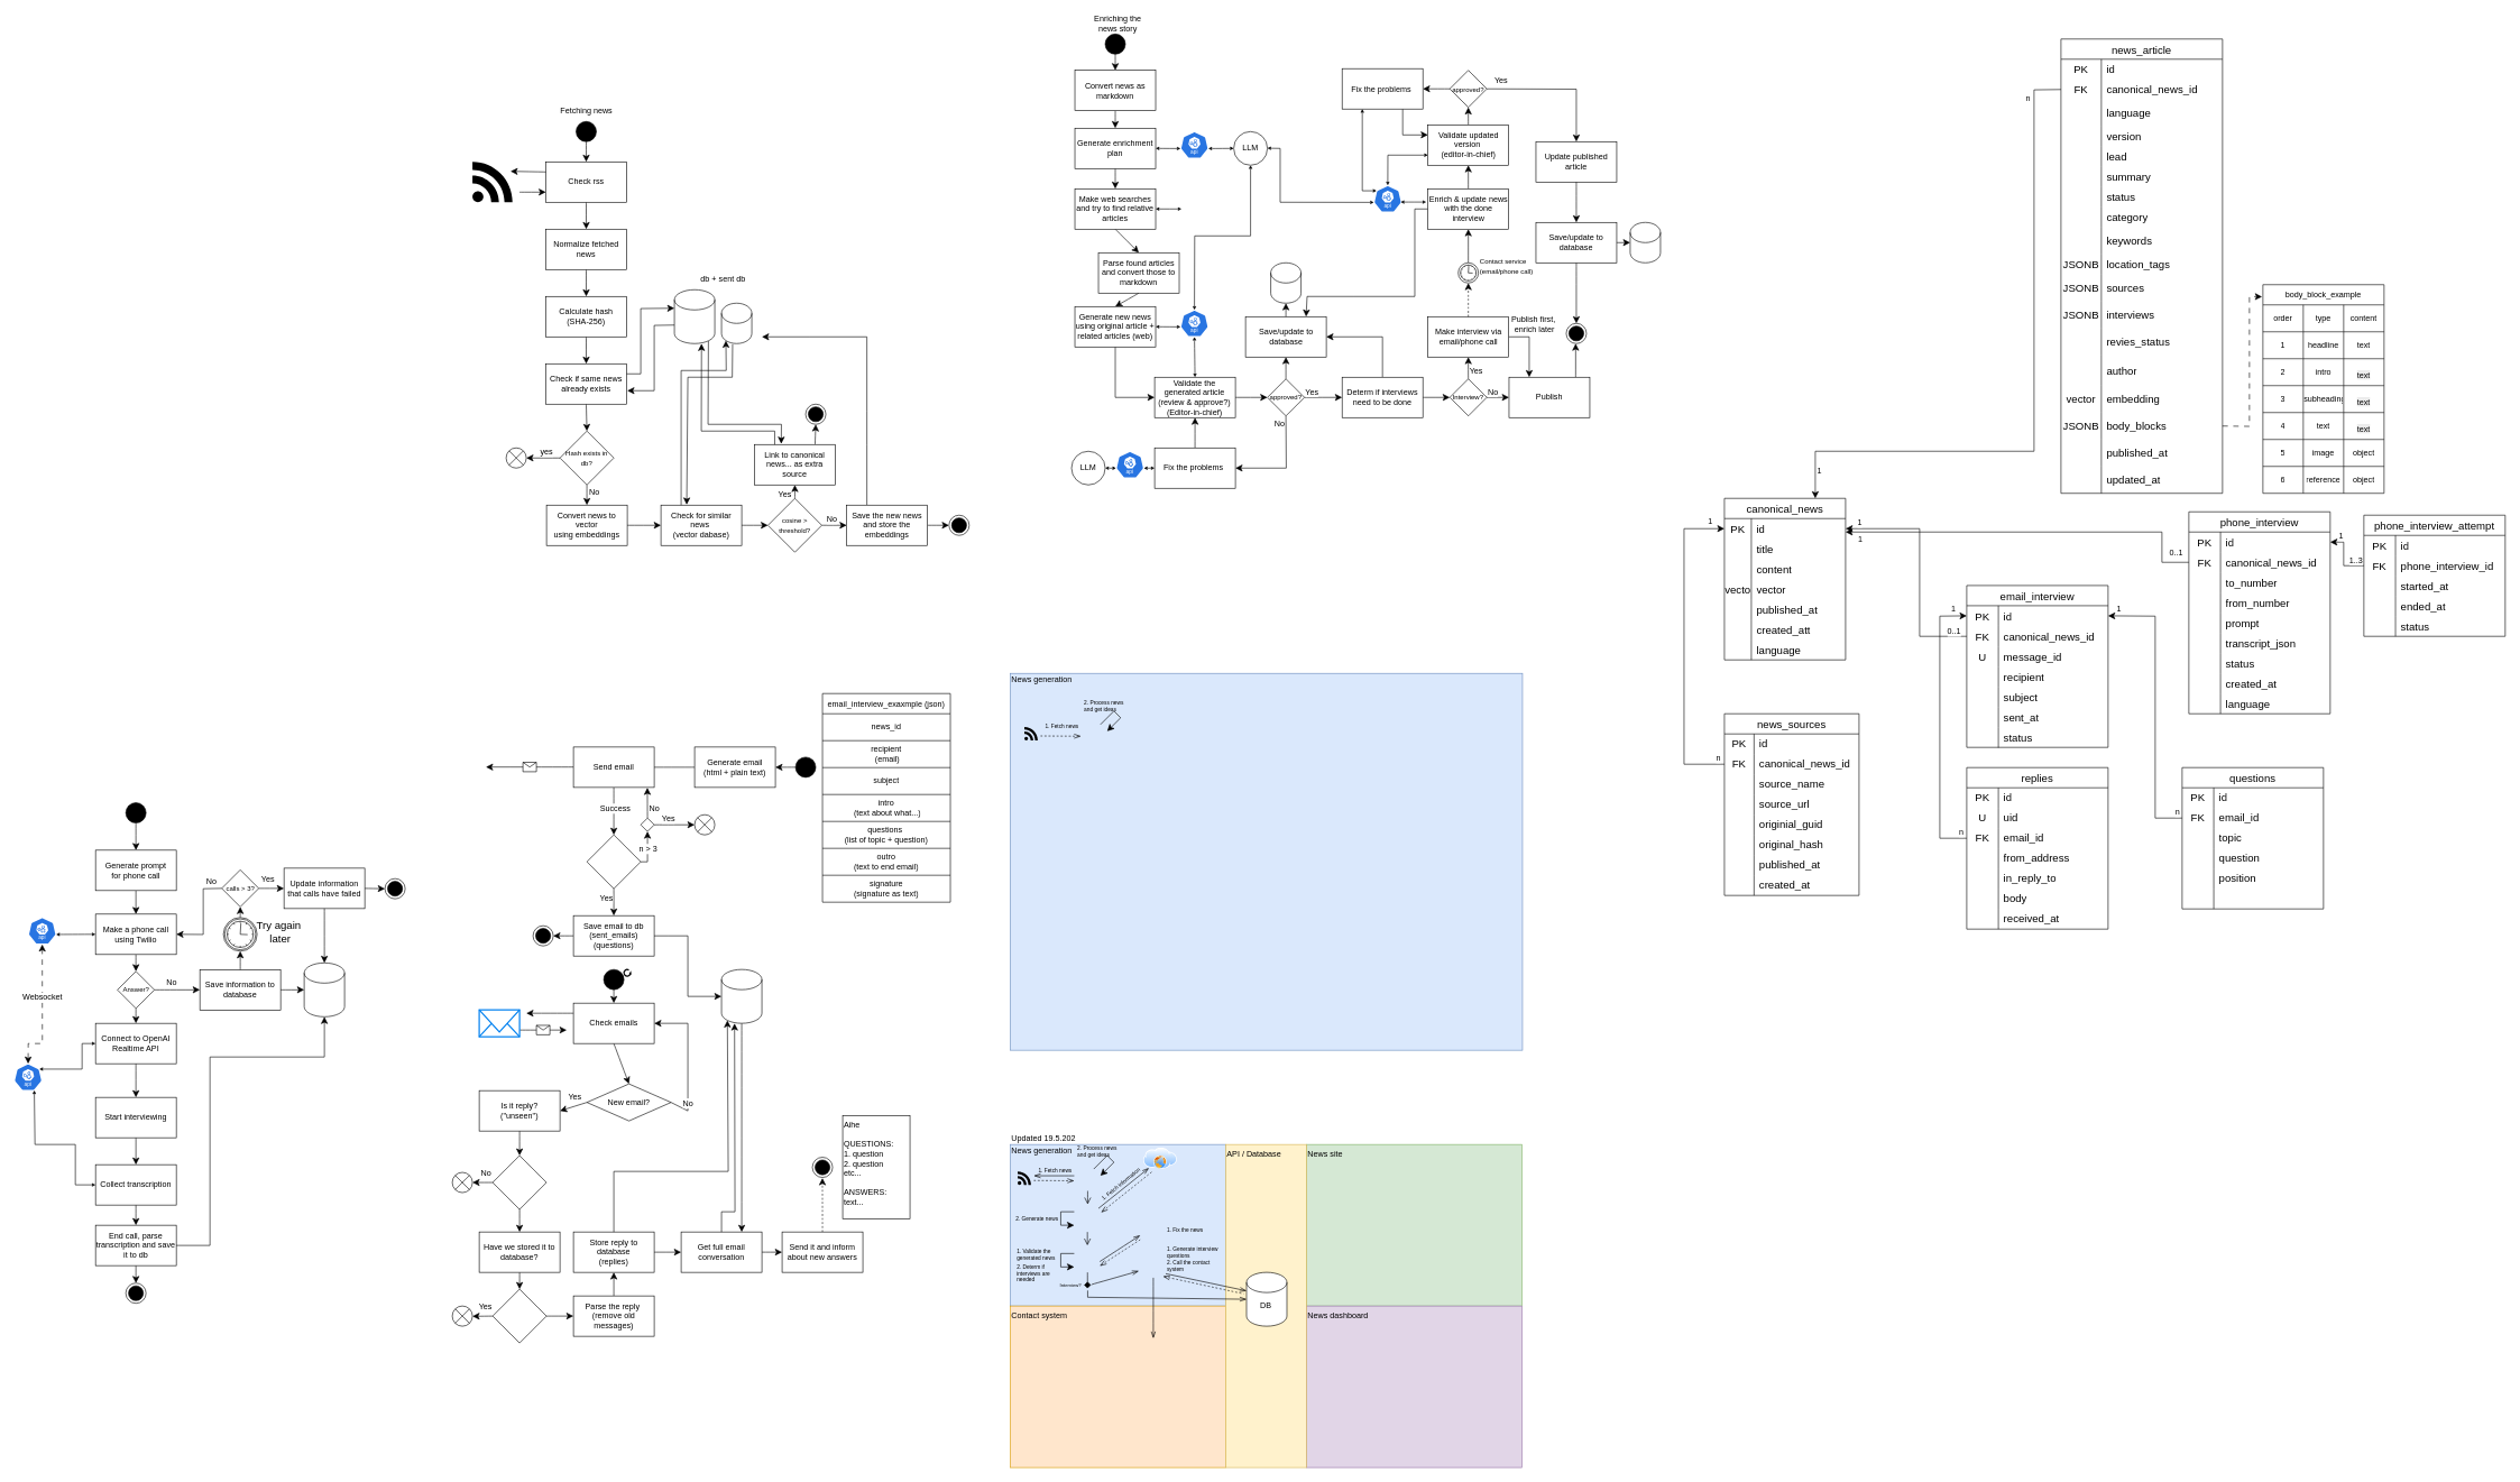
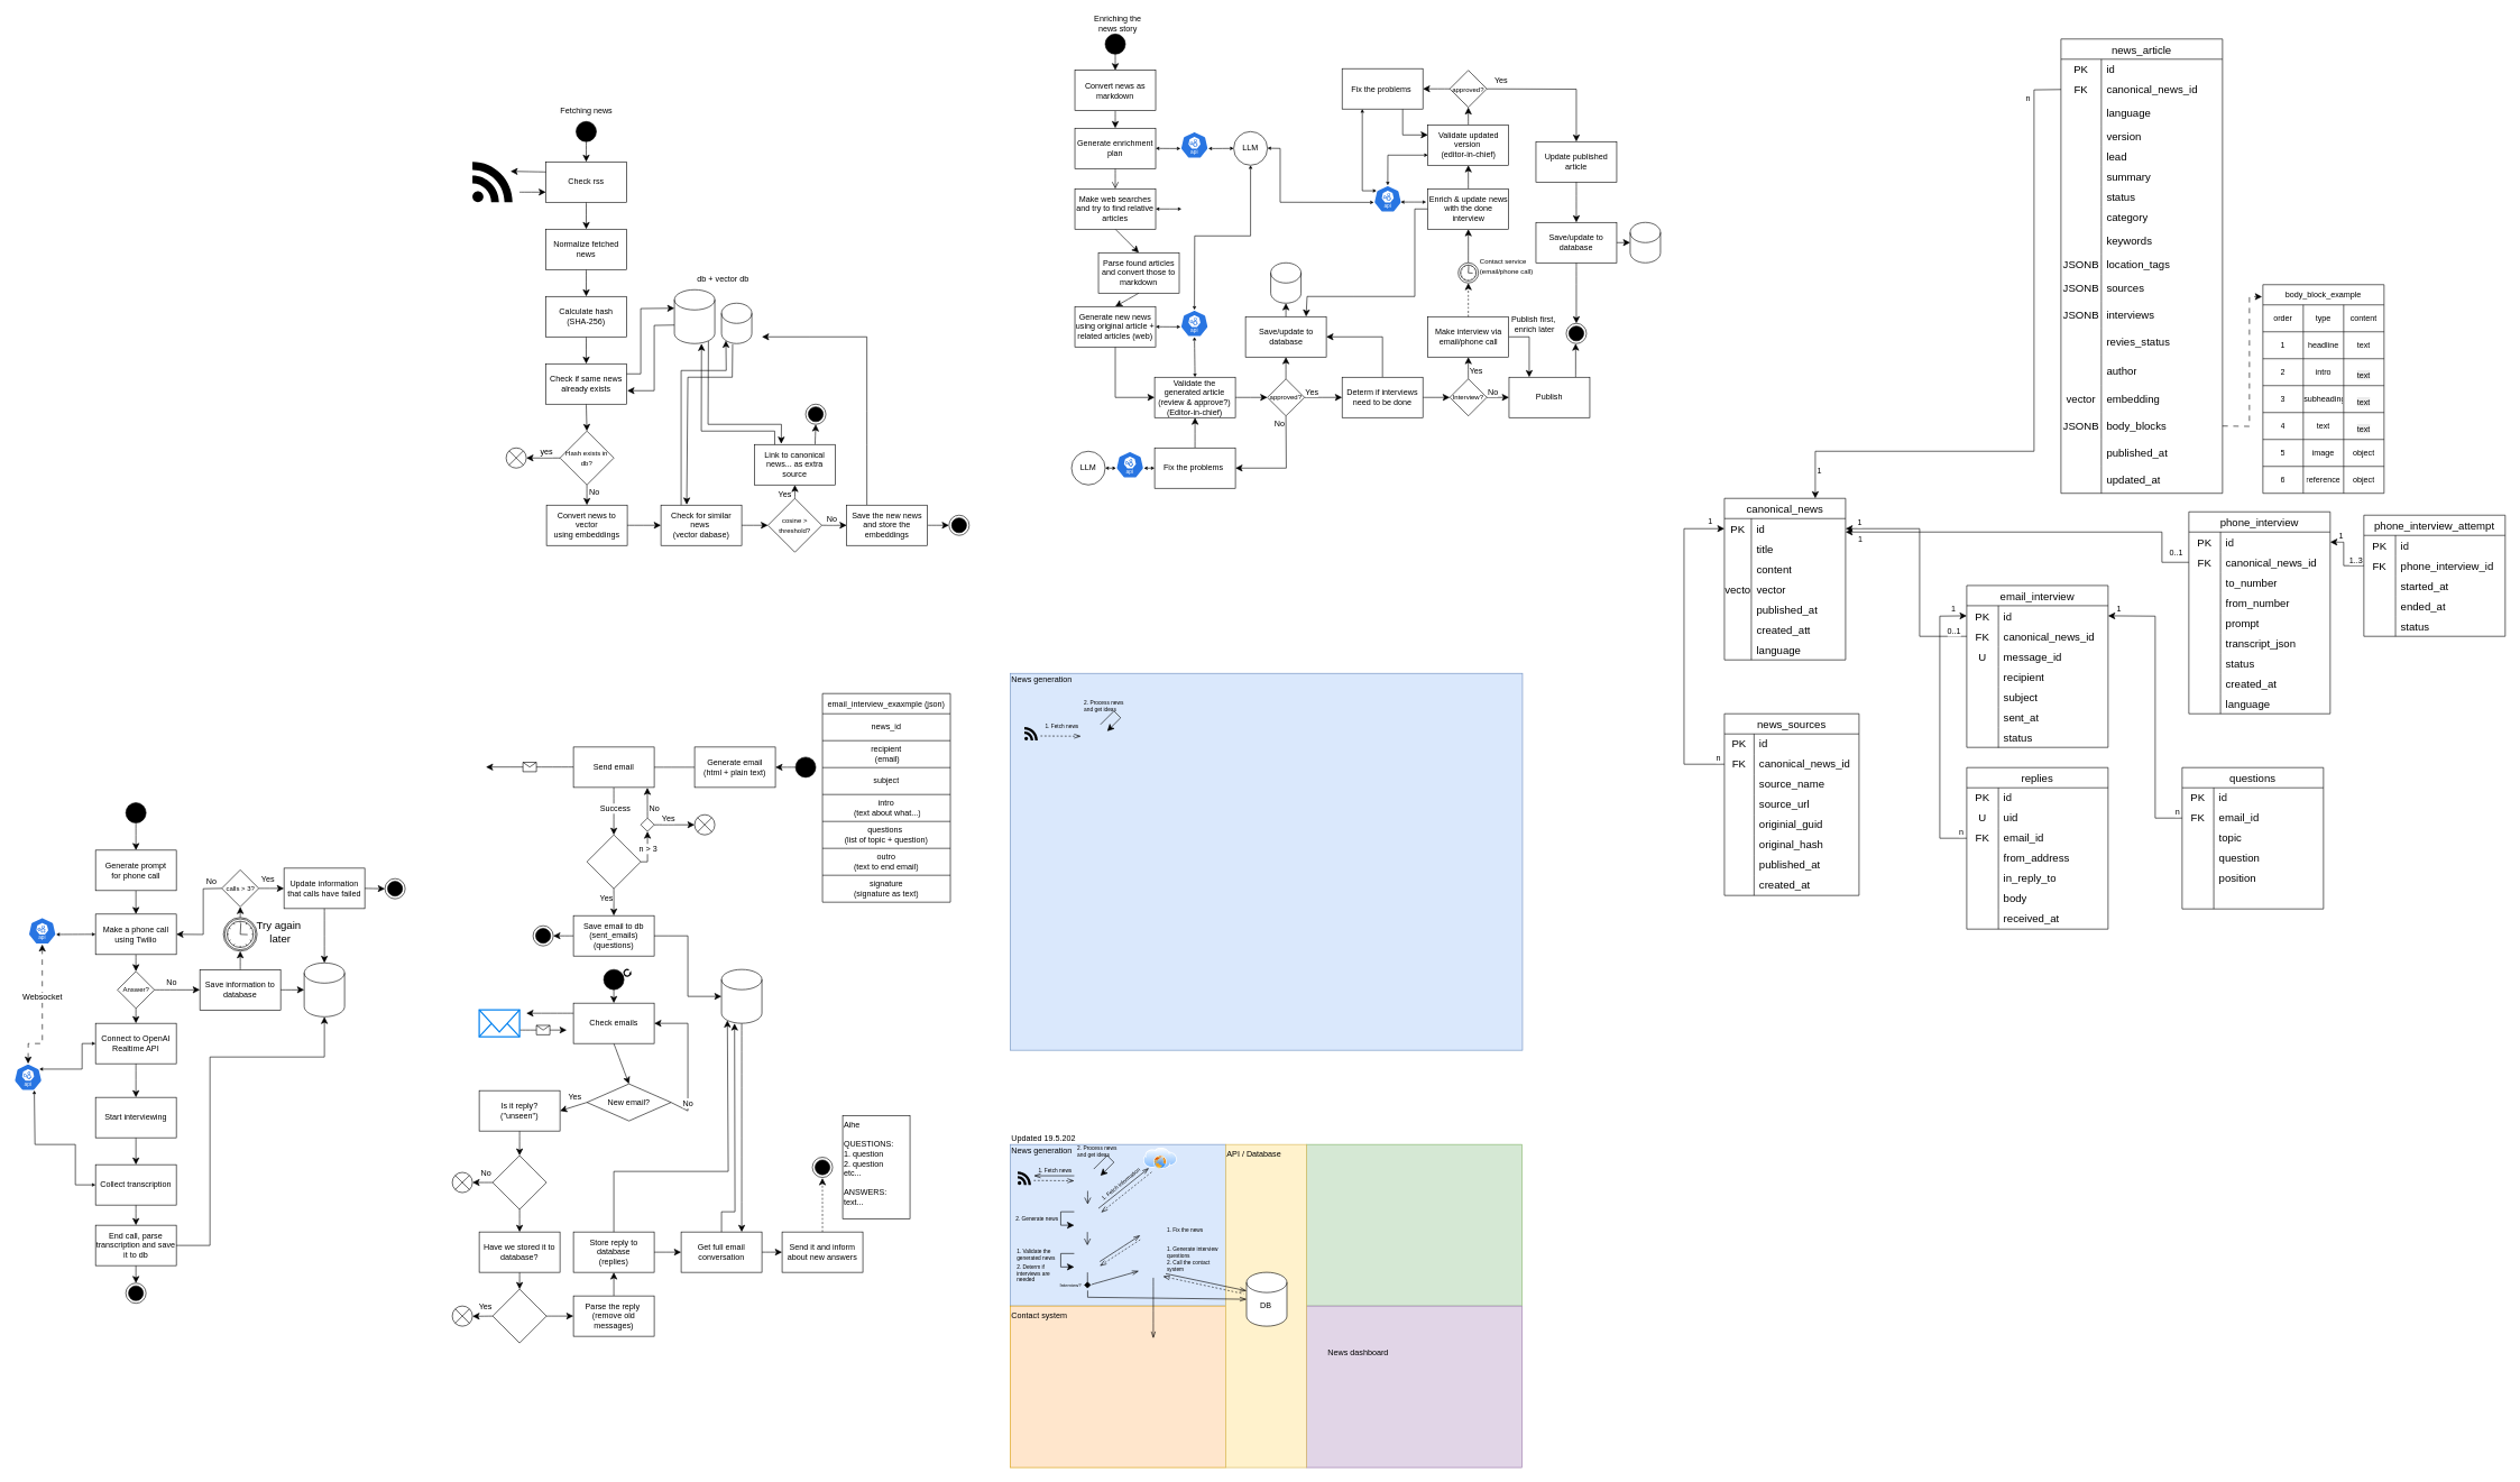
- <mxCell id="262" style="edgeStyle=none;curved=1;rounded=0;orthogonalLoop=1;jettySize=auto;html=1;exitX=0.5;exitY=1;exitDx=0;exitDy=0;entryX=0.5;entryY=0;entryDx=0;entryDy=0;fontSize=12;startSize=8;endSize=8;" edge="1" parent="1" source="263" target="267"><mxGeometry relative="1" as="geometry" /></mxCell>
+ <mxCell id="262" style="edgeStyle=none;curved=1;rounded=0;orthogonalLoop=1;jettySize=auto;html=1;exitX=0.5;exitY=1;exitDx=0;exitDy=0;entryX=0.5;entryY=0;entryDx=0;entryDy=0;fontSize=12;startSize=8;endSize=8;endArrow=open;" edge="1" parent="1" source="263" target="267"><mxGeometry relative="1" as="geometry" /></mxCell>
- <mxCell id="254" value="db + sent db" style="text;html=1;align=center;verticalAlign=middle;whiteSpace=wrap;rounded=0;" vertex="1" parent="1"><mxGeometry x="1025.5" y="400" width="94.5" height="30" as="geometry" /></mxCell>
+ <mxCell id="254" value="db + vector db" style="text;html=1;align=center;verticalAlign=middle;whiteSpace=wrap;rounded=0;" vertex="1" parent="1"><mxGeometry x="1025.5" y="400" width="94.5" height="30" as="geometry" /></mxCell>
- <mxCell id="8" value="News site" style="text;html=1;align=left;verticalAlign=middle;whiteSpace=wrap;rounded=0;" parent="1" vertex="1"><mxGeometry x="1940" y="1700" width="100" height="30" as="geometry" /></mxCell>
- <mxCell id="9" value="News dashboard" style="text;html=1;align=left;verticalAlign=middle;whiteSpace=wrap;rounded=0;" parent="1" vertex="1"><mxGeometry x="1940" y="1940" width="100" height="30" as="geometry" /></mxCell>
+ <mxCell id="9" value="News dashboard" style="text;html=1;align=left;verticalAlign=middle;whiteSpace=wrap;rounded=0;" parent="1" vertex="1"><mxGeometry x="1970" y="1995" width="100" height="30" as="geometry" /></mxCell>
